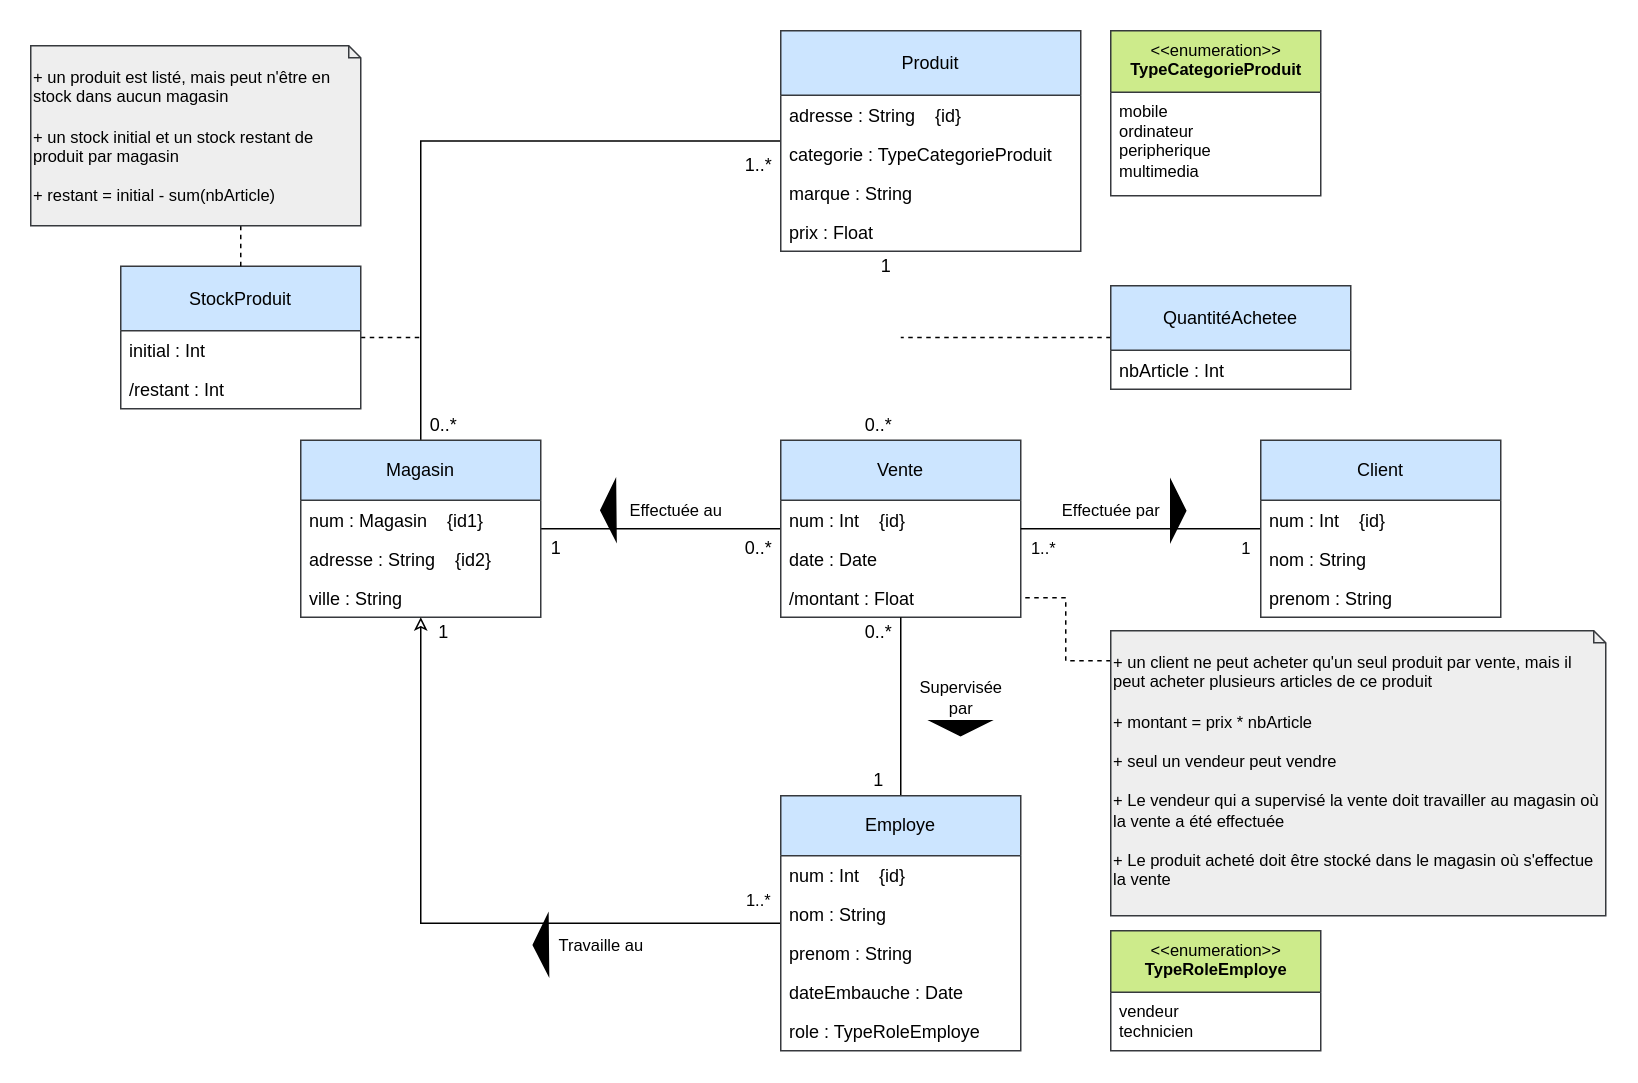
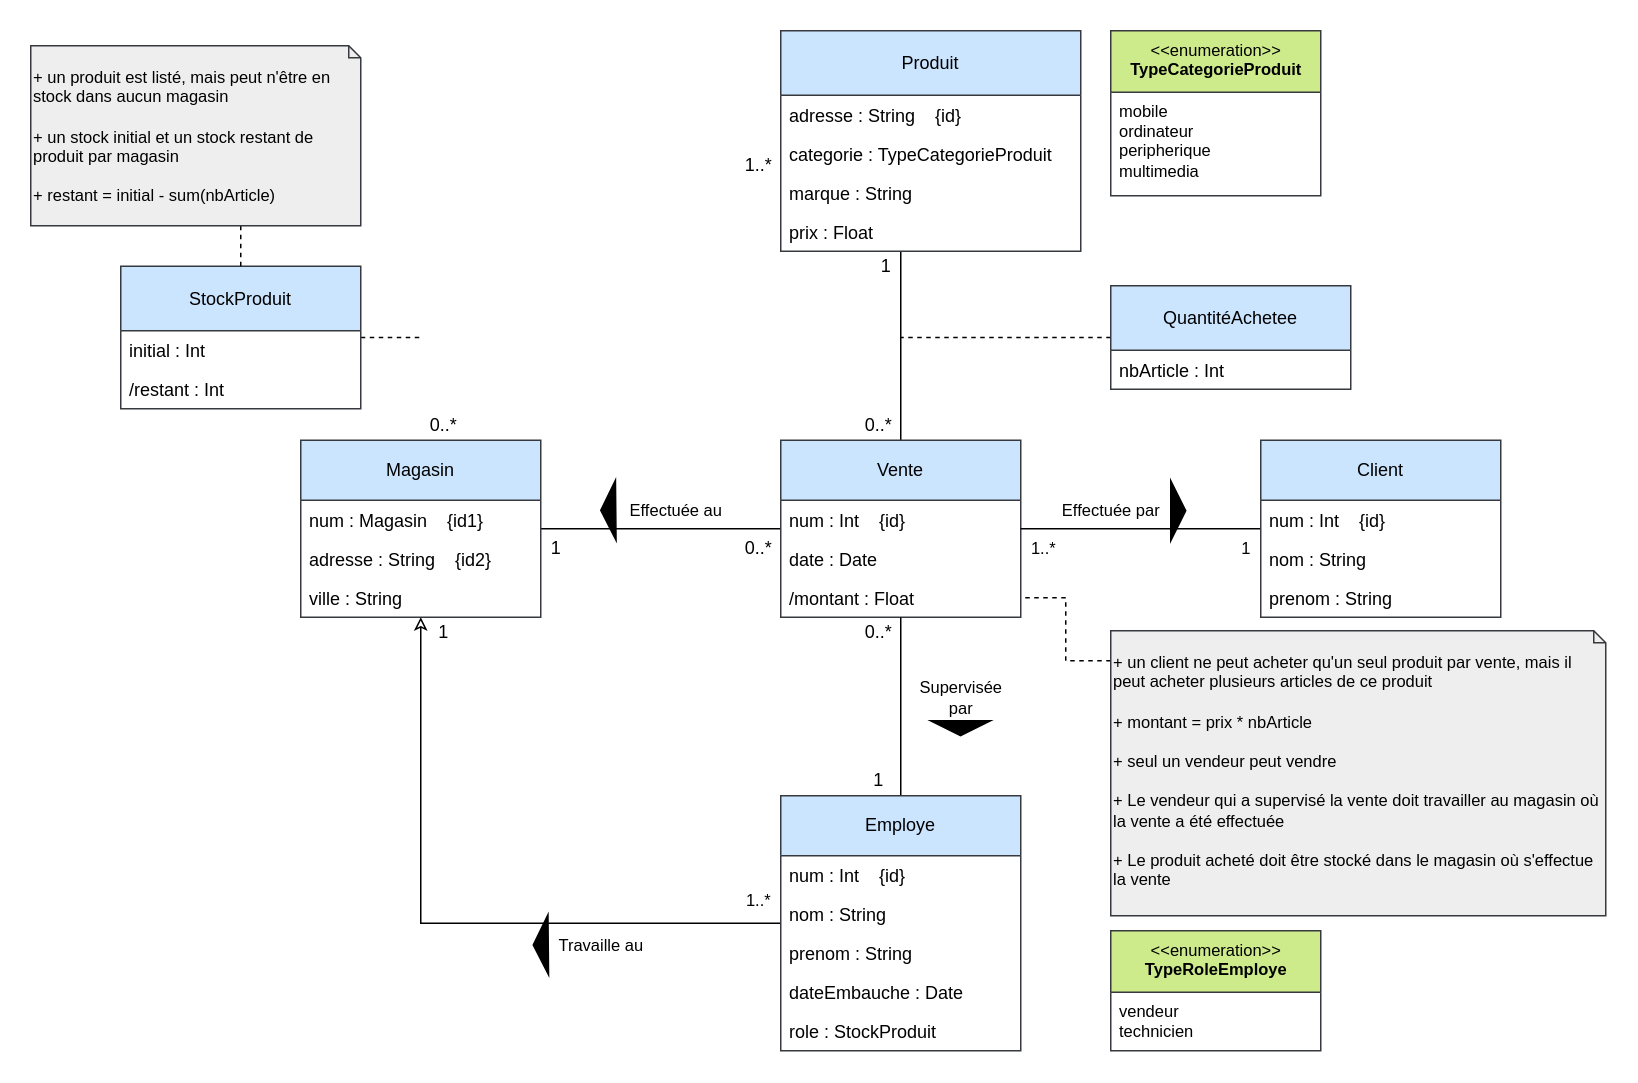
- <mxCell id="3" style="edgeStyle=elbowEdgeStyle;rounded=0;orthogonalLoop=1;jettySize=auto;html=1;fontSize=11;endArrow=none;endFill=0;strokeColor=default;" parent="1" source="4" target="27" edge="1"><mxGeometry relative="1" as="geometry"><Array as="points"><mxPoint x="280" y="230" /></Array></mxGeometry></mxCell>
+ <mxCell id="2" style="edgeStyle=elbowEdgeStyle;rounded=0;orthogonalLoop=1;jettySize=auto;html=1;fontSize=11;endArrow=none;endFill=0;strokeColor=default;" parent="1" source="4" target="10" edge="1"><mxGeometry relative="1" as="geometry" /></mxCell>
- <mxCell id="49" value="role : TypeRoleEmploye" style="text;strokeColor=none;fillColor=none;align=left;verticalAlign=top;spacingLeft=4;spacingRight=4;overflow=hidden;rotatable=0;points=[[0,0.5],[1,0.5]];portConstraint=eastwest;fontStyle=0" parent="44" vertex="1"><mxGeometry y="144" width="160" height="26" as="geometry" /></mxCell>
+ <mxCell id="49" value="role : StockProduit" style="text;strokeColor=none;fillColor=none;align=left;verticalAlign=top;spacingLeft=4;spacingRight=4;overflow=hidden;rotatable=0;points=[[0,0.5],[1,0.5]];portConstraint=eastwest;fontStyle=0" parent="44" vertex="1"><mxGeometry y="144" width="160" height="26" as="geometry" /></mxCell>
